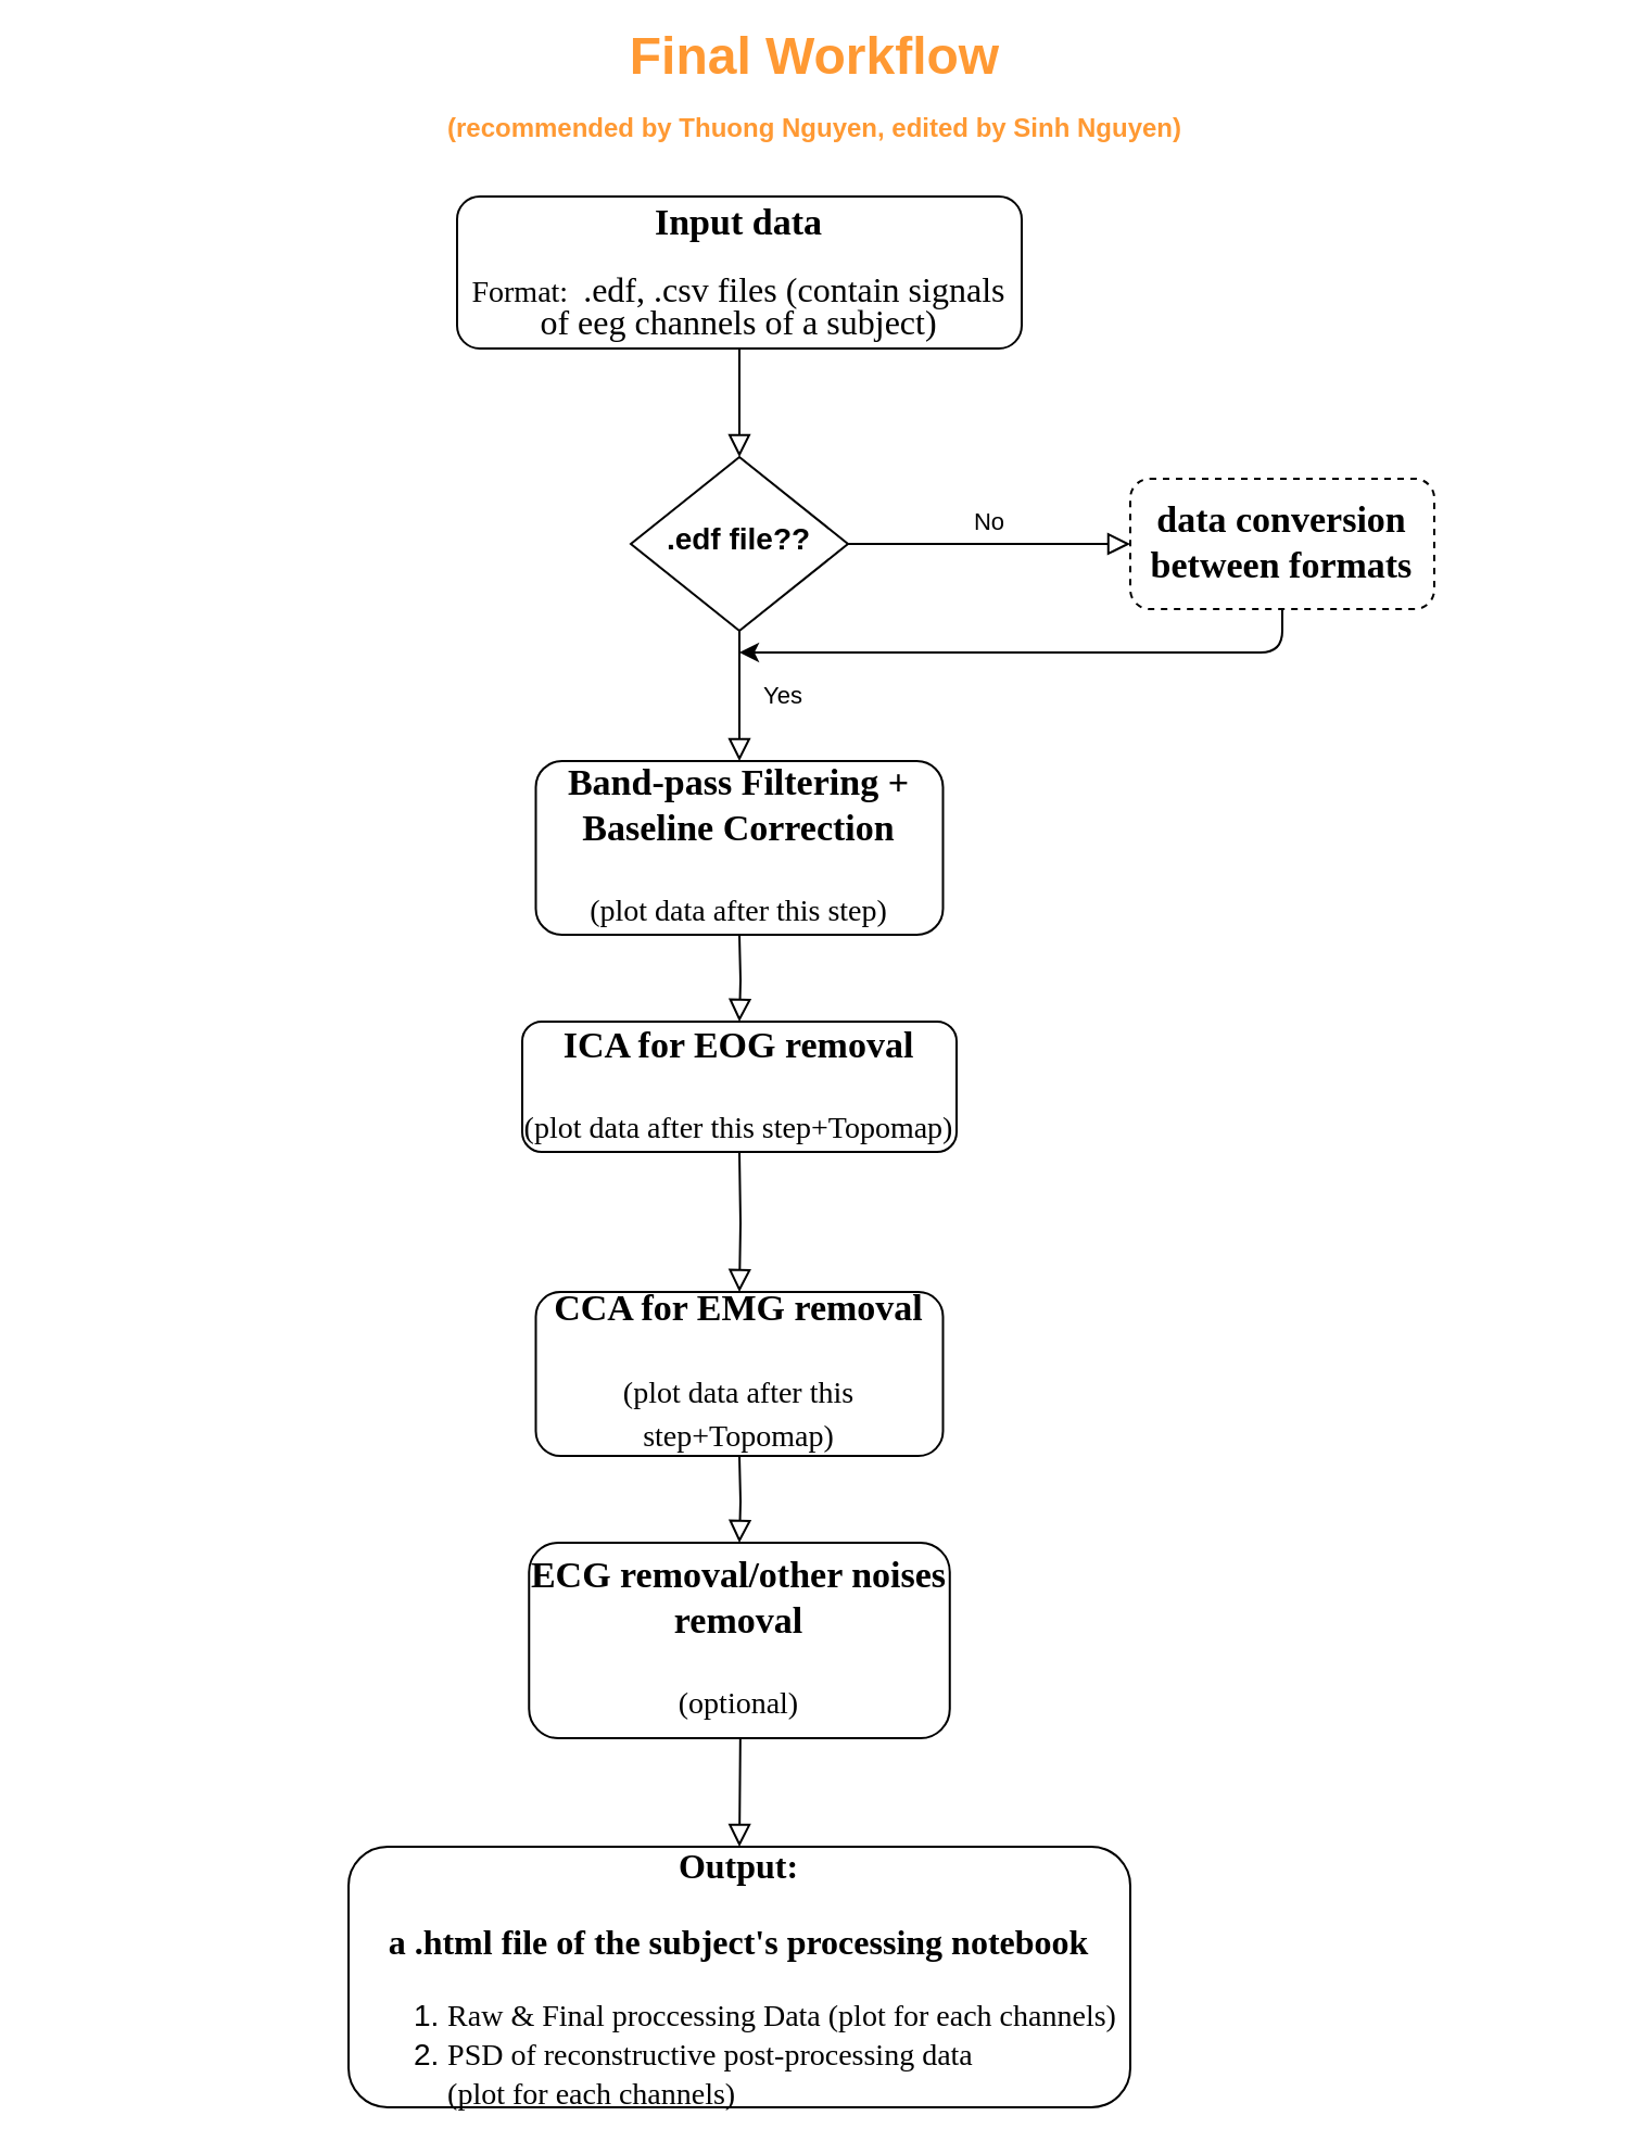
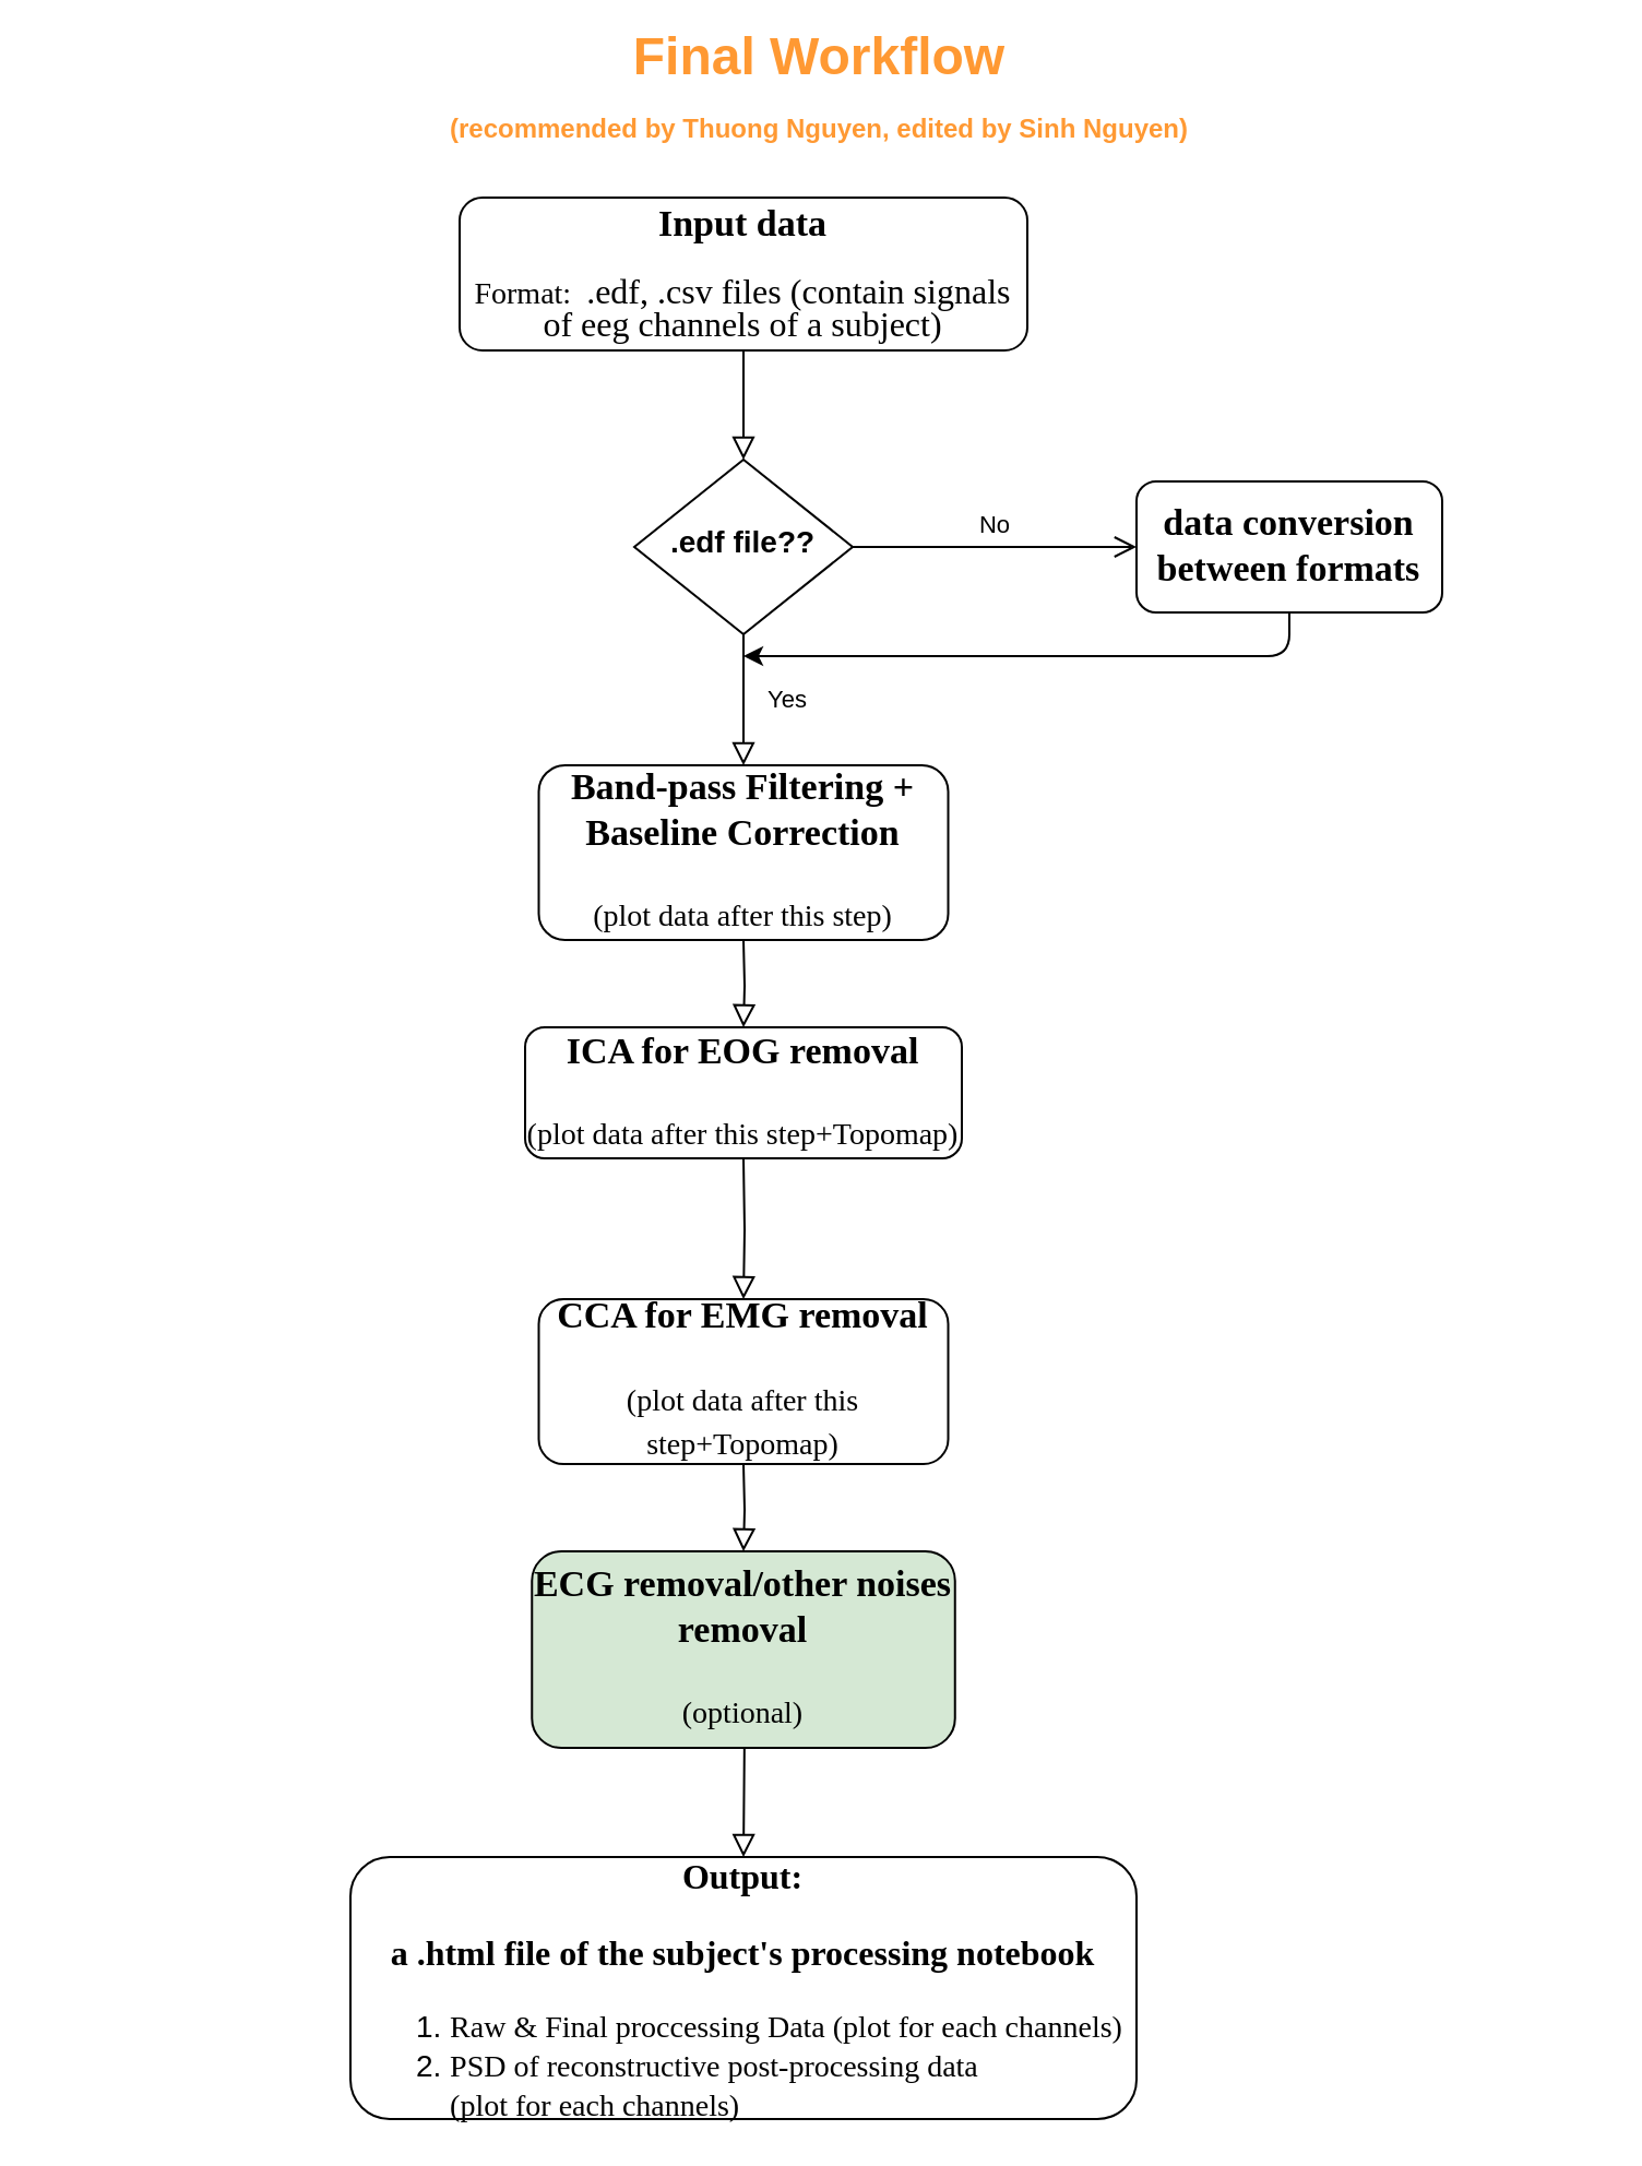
- <mxCell id="5" value="No" style="edgeStyle=orthogonalEdgeStyle;rounded=0;html=1;jettySize=auto;orthogonalLoop=1;fontSize=11;endArrow=block;endFill=0;endSize=8;strokeWidth=1;shadow=0;labelBackgroundColor=none;" parent="1" source="6" target="7" edge="1"><mxGeometry y="10" relative="1" as="geometry"><mxPoint as="offset" /><Array as="points"><mxPoint x="480" y="250" /><mxPoint x="480" y="250" /></Array></mxGeometry></mxCell>
+ <mxCell id="5" value="No" style="edgeStyle=orthogonalEdgeStyle;rounded=0;html=1;jettySize=auto;orthogonalLoop=1;fontSize=11;endArrow=open;endFill=0;endSize=8;strokeWidth=1;shadow=0;labelBackgroundColor=none;" parent="1" source="6" target="7" edge="1"><mxGeometry y="10" relative="1" as="geometry"><mxPoint as="offset" /><Array as="points"><mxPoint x="480" y="250" /><mxPoint x="480" y="250" /></Array></mxGeometry></mxCell>
- <mxCell id="7" value="&lt;p class=&quot;MsoNormal&quot; style=&quot;font-size: 17px&quot; align=&quot;center&quot;&gt;&lt;font style=&quot;font-size: 17px&quot;&gt;&lt;b&gt;&lt;font style=&quot;font-size: 17px&quot;&gt;&lt;span style=&quot;font-family: &amp;#34;times new roman&amp;#34; ; font-style: normal&quot;&gt;data conversion between formats&lt;/span&gt;&lt;/font&gt;&lt;/b&gt;&lt;/font&gt;&lt;/p&gt;" style="rounded=1;whiteSpace=wrap;html=1;fontSize=12;glass=0;strokeWidth=1;shadow=0;align=center;dashed=1;" parent="1" vertex="1"><mxGeometry x="520" y="220" width="140" height="60" as="geometry" /></mxCell>
+ <mxCell id="7" value="&lt;p class=&quot;MsoNormal&quot; style=&quot;font-size: 17px&quot; align=&quot;center&quot;&gt;&lt;font style=&quot;font-size: 17px&quot;&gt;&lt;b&gt;&lt;font style=&quot;font-size: 17px&quot;&gt;&lt;span style=&quot;font-family: &amp;#34;times new roman&amp;#34; ; font-style: normal&quot;&gt;data conversion between formats&lt;/span&gt;&lt;/font&gt;&lt;/b&gt;&lt;/font&gt;&lt;/p&gt;" style="rounded=1;whiteSpace=wrap;html=1;fontSize=12;glass=0;strokeWidth=1;shadow=0;align=center;" parent="1" vertex="1"><mxGeometry x="520" y="220" width="140" height="60" as="geometry" /></mxCell>
- <mxCell id="17" value="&lt;p class=&quot;MsoNormal&quot; style=&quot;font-size: 17px&quot;&gt;&lt;b&gt;&lt;font style=&quot;font-size: 17px&quot;&gt;&lt;span style=&quot;font-family: &amp;#34;times new roman&amp;#34; ; font-style: normal&quot;&gt;ECG removal/other noises removal&lt;/span&gt;&lt;/font&gt;&lt;/b&gt;&lt;font style=&quot;font-size: 17px&quot;&gt;&lt;span style=&quot;font-family: &amp;#34;times new roman&amp;#34; ; font-style: normal&quot;&gt;&lt;font style=&quot;font-size: 14px&quot;&gt; &lt;br&gt;&lt;/font&gt;&lt;/span&gt;&lt;/font&gt;&lt;/p&gt;&lt;p class=&quot;MsoNormal&quot; style=&quot;font-size: 17px&quot;&gt;&lt;font style=&quot;font-size: 17px&quot;&gt;&lt;span style=&quot;font-family: &amp;#34;times new roman&amp;#34; ; font-style: normal&quot;&gt;&lt;font style=&quot;font-size: 14px&quot;&gt;(optional)&lt;/font&gt;&lt;/span&gt;&lt;/font&gt;&lt;b&gt;&lt;font style=&quot;font-size: 17px&quot;&gt;&lt;span style=&quot;font-family: &amp;#34;times new roman&amp;#34; ; font-style: normal&quot;&gt;&lt;br&gt;&lt;/span&gt;&lt;/font&gt;&lt;/b&gt;&lt;/p&gt;" style="rounded=1;whiteSpace=wrap;html=1;fontSize=12;glass=0;strokeWidth=1;shadow=0;" vertex="1" parent="1"><mxGeometry x="243.13" y="710" width="193.75" height="90" as="geometry" /></mxCell>
+ <mxCell id="17" value="&lt;p class=&quot;MsoNormal&quot; style=&quot;font-size: 17px&quot;&gt;&lt;b&gt;&lt;font style=&quot;font-size: 17px&quot;&gt;&lt;span style=&quot;font-family: &amp;#34;times new roman&amp;#34; ; font-style: normal&quot;&gt;ECG removal/other noises removal&lt;/span&gt;&lt;/font&gt;&lt;/b&gt;&lt;font style=&quot;font-size: 17px&quot;&gt;&lt;span style=&quot;font-family: &amp;#34;times new roman&amp;#34; ; font-style: normal&quot;&gt;&lt;font style=&quot;font-size: 14px&quot;&gt; &lt;br&gt;&lt;/font&gt;&lt;/span&gt;&lt;/font&gt;&lt;/p&gt;&lt;p class=&quot;MsoNormal&quot; style=&quot;font-size: 17px&quot;&gt;&lt;font style=&quot;font-size: 17px&quot;&gt;&lt;span style=&quot;font-family: &amp;#34;times new roman&amp;#34; ; font-style: normal&quot;&gt;&lt;font style=&quot;font-size: 14px&quot;&gt;(optional)&lt;/font&gt;&lt;/span&gt;&lt;/font&gt;&lt;b&gt;&lt;font style=&quot;font-size: 17px&quot;&gt;&lt;span style=&quot;font-family: &amp;#34;times new roman&amp;#34; ; font-style: normal&quot;&gt;&lt;br&gt;&lt;/span&gt;&lt;/font&gt;&lt;/b&gt;&lt;/p&gt;" style="rounded=1;whiteSpace=wrap;html=1;fontSize=12;glass=0;strokeWidth=1;shadow=0;fillColor=#d5e8d4;" vertex="1" parent="1"><mxGeometry x="243.13" y="710" width="193.75" height="90" as="geometry" /></mxCell>
